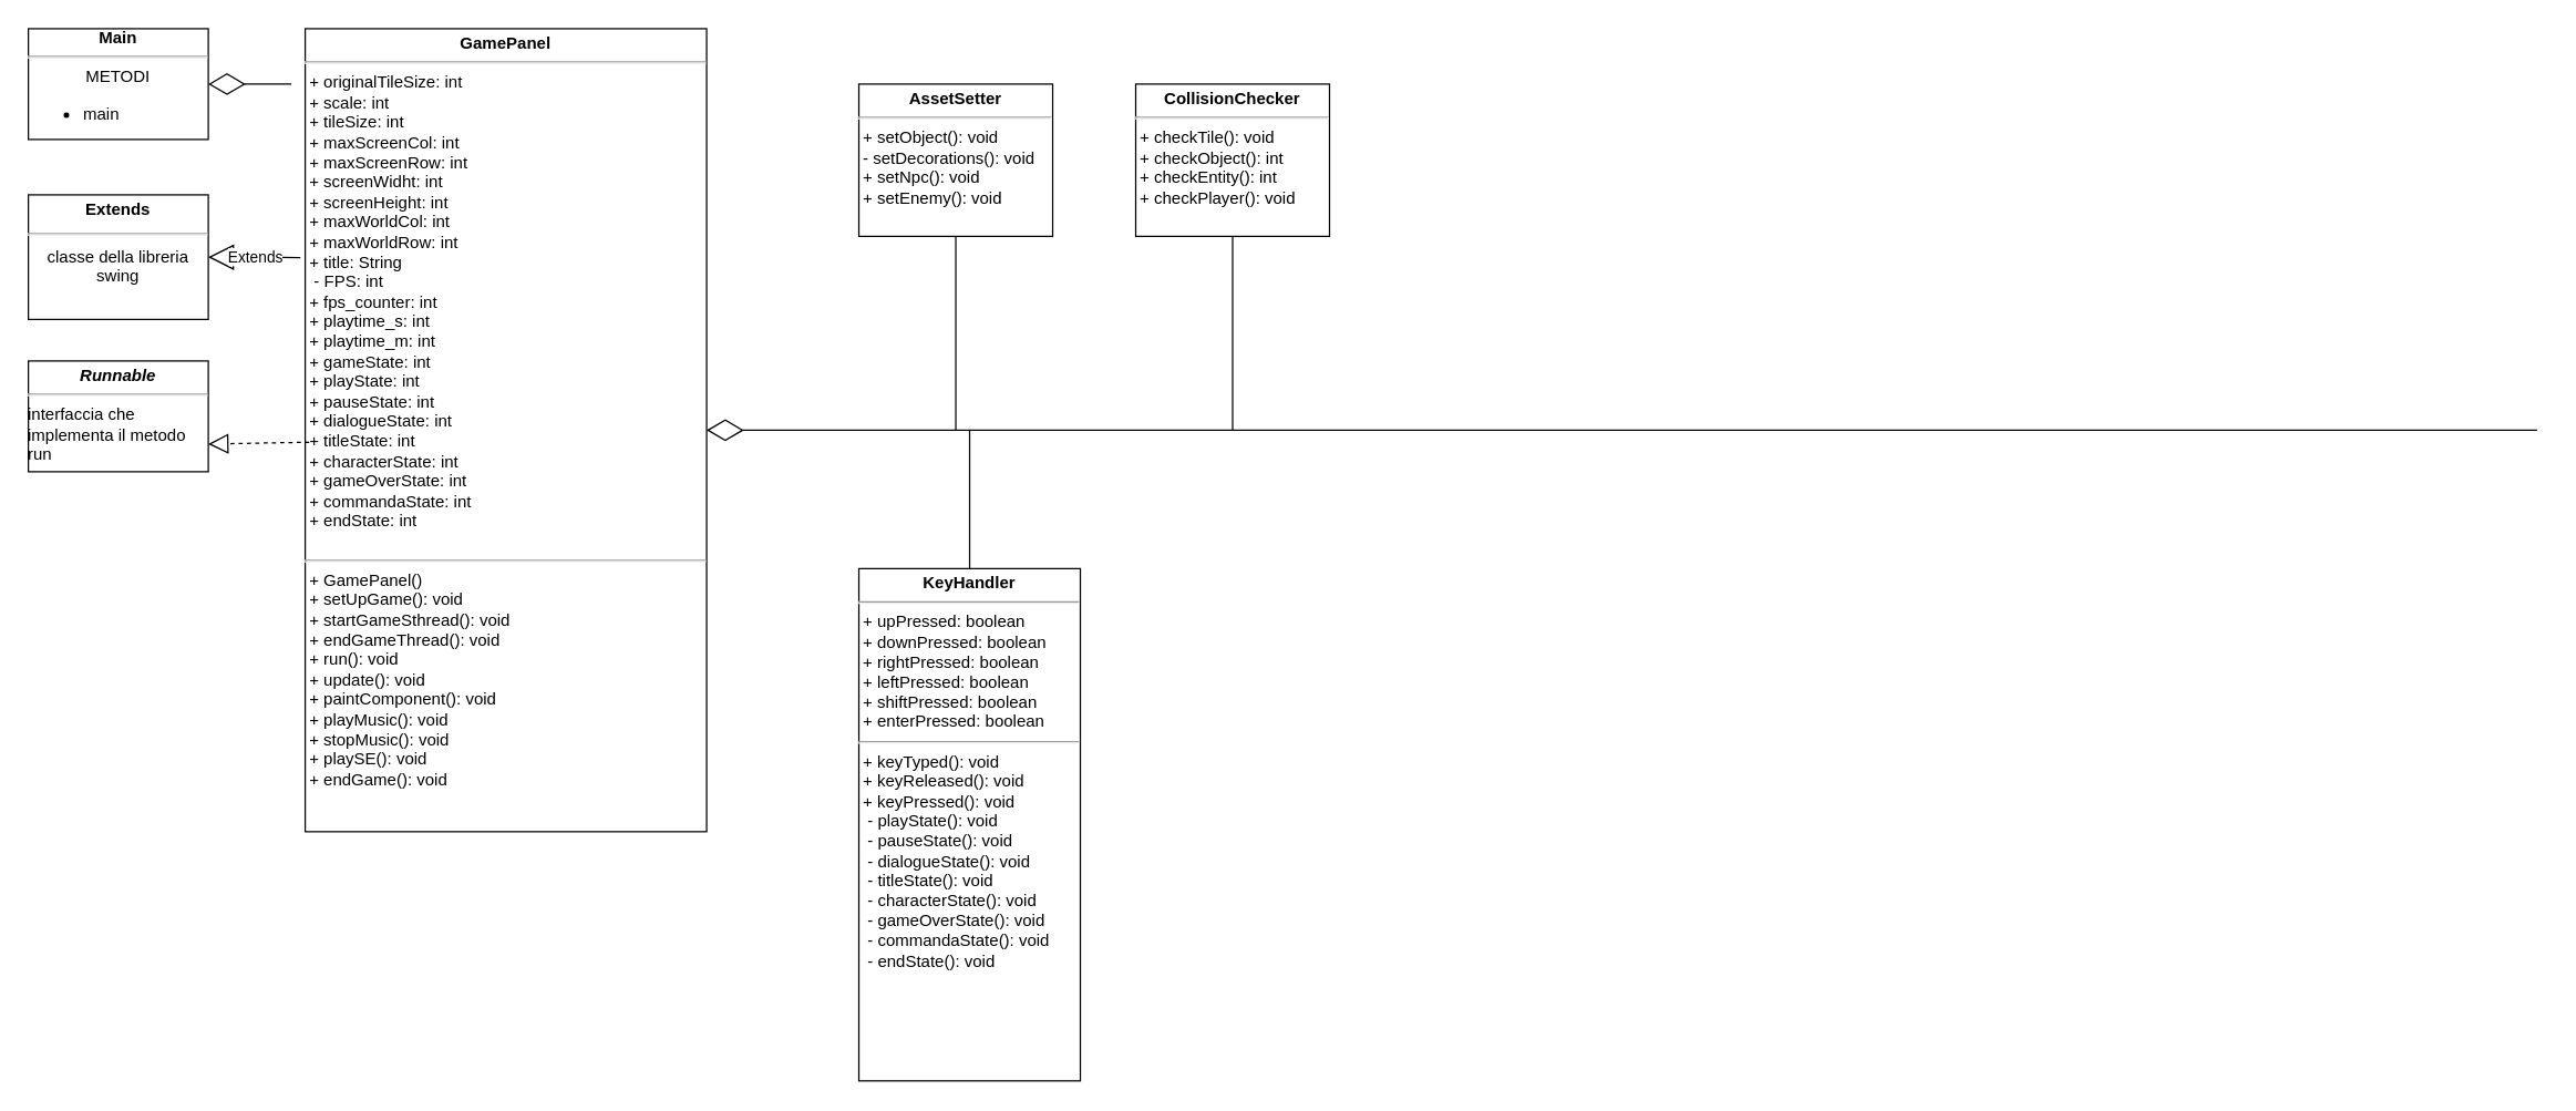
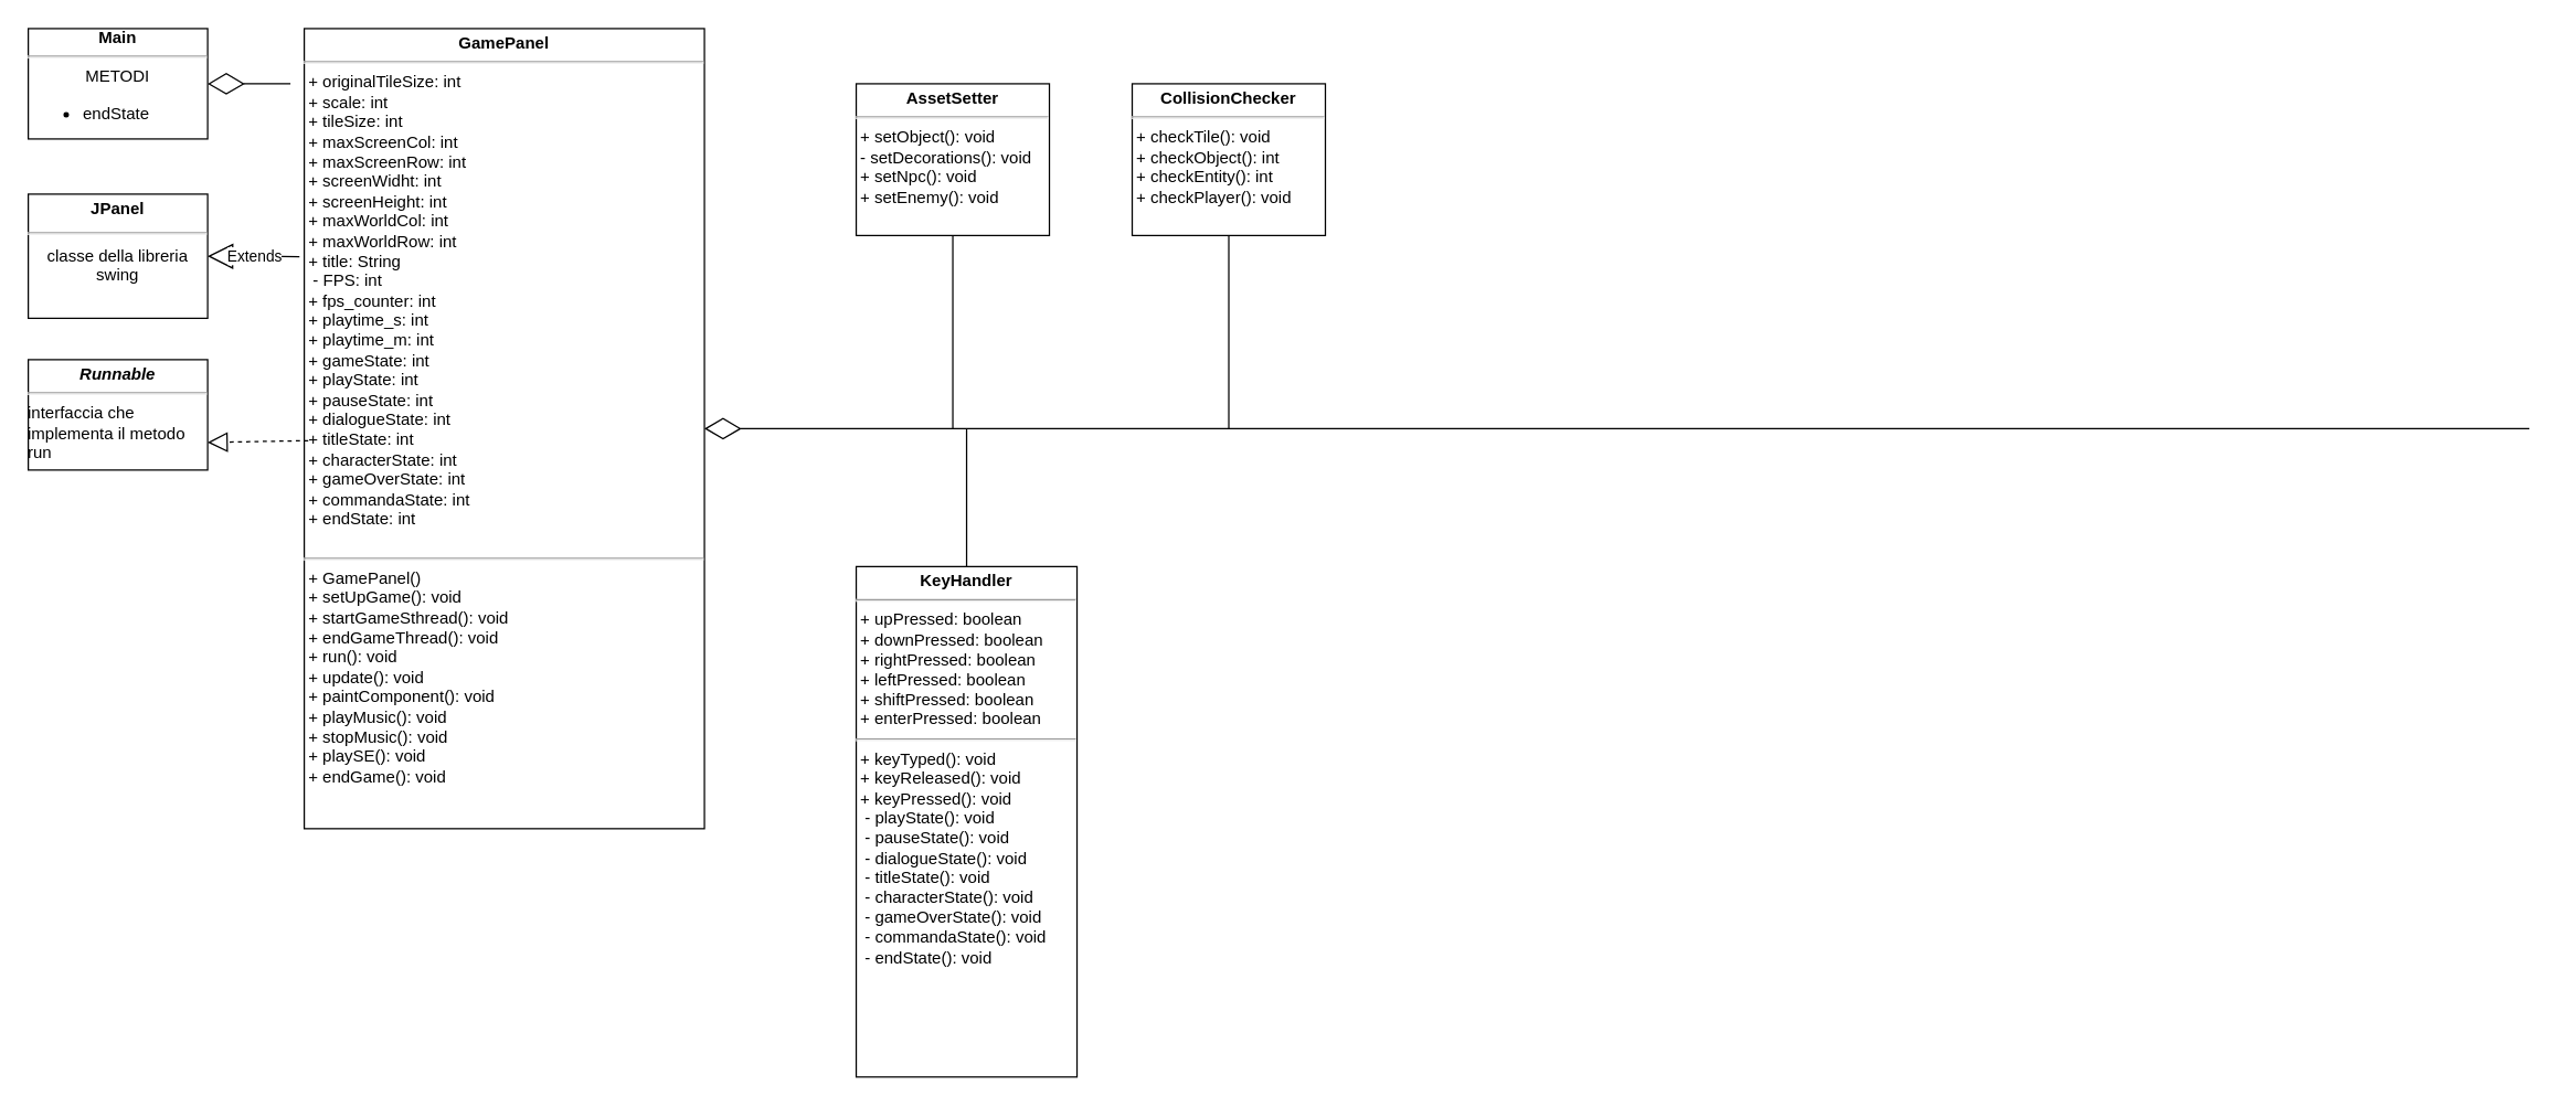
- <mxCell id="2" value="&lt;b&gt;Main&lt;br&gt;&lt;/b&gt;&lt;hr&gt;METODI&lt;br&gt;&lt;ul&gt;&lt;li style=&quot;text-align: left;&quot;&gt;main&lt;/li&gt;&lt;/ul&gt;" style="verticalAlign=top;align=center;overflow=fill;fontSize=12;fontFamily=Helvetica;html=1;whiteSpace=wrap;" parent="1" vertex="1"><mxGeometry x="20" y="20" width="130" height="80" as="geometry" /></mxCell>
+ <mxCell id="2" value="&lt;b&gt;Main&lt;br&gt;&lt;/b&gt;&lt;hr&gt;METODI&lt;br&gt;&lt;ul&gt;&lt;li style=&quot;text-align: left;&quot;&gt;endState&lt;/li&gt;&lt;/ul&gt;" style="verticalAlign=top;align=center;overflow=fill;fontSize=12;fontFamily=Helvetica;html=1;whiteSpace=wrap;" parent="1" vertex="1"><mxGeometry x="20" y="20" width="130" height="80" as="geometry" /></mxCell>
- <mxCell id="5" value="&lt;p style=&quot;margin:0px;margin-top:4px;text-align:center;&quot;&gt;&lt;/p&gt;&lt;div style=&quot;text-align: center; height: 2px;&quot;&gt;&lt;b&gt;Extends&lt;/b&gt;&lt;/div&gt;&lt;div style=&quot;text-align: center; height: 2px;&quot;&gt;&lt;b&gt;&lt;br&gt;&lt;/b&gt;&lt;/div&gt;&lt;div style=&quot;text-align: center; height: 2px;&quot;&gt;&lt;b&gt;&lt;br&gt;&lt;/b&gt;&lt;/div&gt;&lt;div style=&quot;text-align: center; height: 2px;&quot;&gt;&lt;b&gt;&lt;br&gt;&lt;/b&gt;&lt;/div&gt;&lt;div style=&quot;text-align: center; height: 2px;&quot;&gt;&lt;b&gt;&lt;br&gt;&lt;/b&gt;&lt;/div&gt;&lt;div style=&quot;text-align: center; height: 2px;&quot;&gt;&lt;b&gt;&lt;br&gt;&lt;/b&gt;&lt;/div&gt;&lt;div style=&quot;text-align: center; height: 2px;&quot;&gt;&lt;b&gt;&lt;br&gt;&lt;/b&gt;&lt;/div&gt;&lt;div style=&quot;text-align: center; height: 2px;&quot;&gt;&lt;b&gt;&lt;br&gt;&lt;/b&gt;&lt;/div&gt;&lt;div style=&quot;text-align: center; height: 2px;&quot;&gt;&lt;b&gt;&lt;br&gt;&lt;/b&gt;&lt;/div&gt;&lt;div style=&quot;text-align: center; height: 2px;&quot;&gt;&lt;hr&gt;&lt;br&gt;&lt;/div&gt;&lt;div style=&quot;text-align: center; height: 2px;&quot;&gt;&lt;br&gt;&lt;/div&gt;&lt;div style=&quot;text-align: center; height: 2px;&quot;&gt;&lt;br&gt;&lt;/div&gt;&lt;div style=&quot;text-align: center; height: 2px;&quot;&gt;&lt;br&gt;&lt;/div&gt;&lt;div style=&quot;text-align: center; height: 2px;&quot;&gt;&lt;br&gt;&lt;/div&gt;&lt;div style=&quot;text-align: center; height: 2px;&quot;&gt;classe della libreria swing&lt;/div&gt;" style="verticalAlign=top;align=left;overflow=fill;fontSize=12;fontFamily=Helvetica;html=1;whiteSpace=wrap;" parent="1" vertex="1"><mxGeometry x="20" y="140" width="130" height="90" as="geometry" /></mxCell>
+ <mxCell id="5" value="&lt;p style=&quot;margin:0px;margin-top:4px;text-align:center;&quot;&gt;&lt;/p&gt;&lt;div style=&quot;text-align: center; height: 2px;&quot;&gt;&lt;b&gt;JPanel&lt;/b&gt;&lt;/div&gt;&lt;div style=&quot;text-align: center; height: 2px;&quot;&gt;&lt;b&gt;&lt;br&gt;&lt;/b&gt;&lt;/div&gt;&lt;div style=&quot;text-align: center; height: 2px;&quot;&gt;&lt;b&gt;&lt;br&gt;&lt;/b&gt;&lt;/div&gt;&lt;div style=&quot;text-align: center; height: 2px;&quot;&gt;&lt;b&gt;&lt;br&gt;&lt;/b&gt;&lt;/div&gt;&lt;div style=&quot;text-align: center; height: 2px;&quot;&gt;&lt;b&gt;&lt;br&gt;&lt;/b&gt;&lt;/div&gt;&lt;div style=&quot;text-align: center; height: 2px;&quot;&gt;&lt;b&gt;&lt;br&gt;&lt;/b&gt;&lt;/div&gt;&lt;div style=&quot;text-align: center; height: 2px;&quot;&gt;&lt;b&gt;&lt;br&gt;&lt;/b&gt;&lt;/div&gt;&lt;div style=&quot;text-align: center; height: 2px;&quot;&gt;&lt;b&gt;&lt;br&gt;&lt;/b&gt;&lt;/div&gt;&lt;div style=&quot;text-align: center; height: 2px;&quot;&gt;&lt;b&gt;&lt;br&gt;&lt;/b&gt;&lt;/div&gt;&lt;div style=&quot;text-align: center; height: 2px;&quot;&gt;&lt;hr&gt;&lt;br&gt;&lt;/div&gt;&lt;div style=&quot;text-align: center; height: 2px;&quot;&gt;&lt;br&gt;&lt;/div&gt;&lt;div style=&quot;text-align: center; height: 2px;&quot;&gt;&lt;br&gt;&lt;/div&gt;&lt;div style=&quot;text-align: center; height: 2px;&quot;&gt;&lt;br&gt;&lt;/div&gt;&lt;div style=&quot;text-align: center; height: 2px;&quot;&gt;&lt;br&gt;&lt;/div&gt;&lt;div style=&quot;text-align: center; height: 2px;&quot;&gt;classe della libreria swing&lt;/div&gt;" style="verticalAlign=top;align=left;overflow=fill;fontSize=12;fontFamily=Helvetica;html=1;whiteSpace=wrap;" parent="1" vertex="1"><mxGeometry x="20" y="140" width="130" height="90" as="geometry" /></mxCell>
